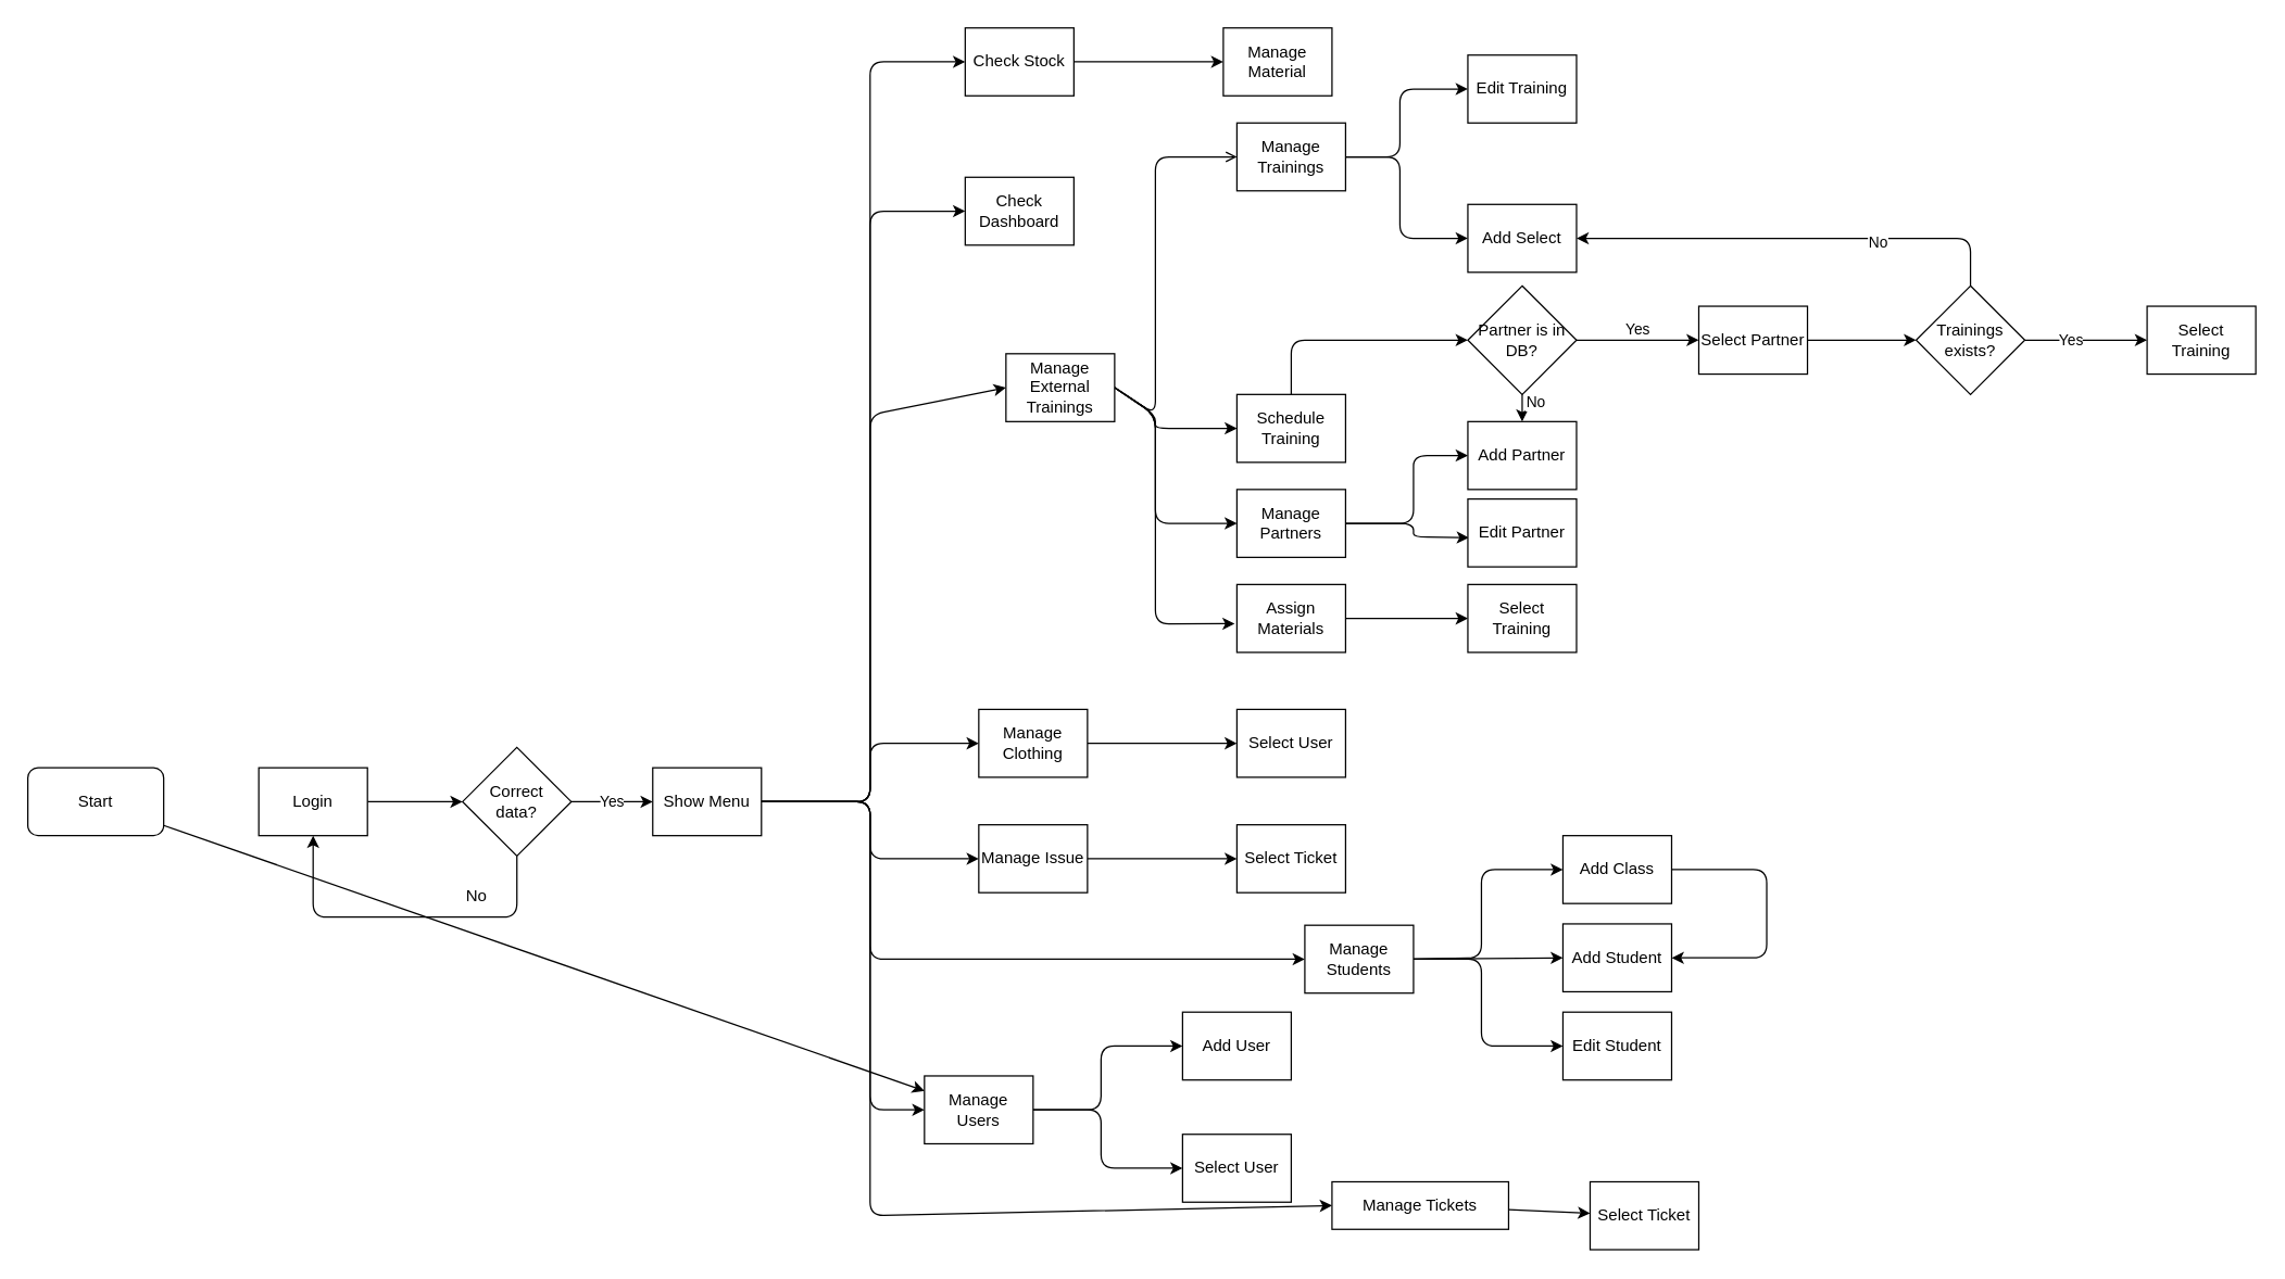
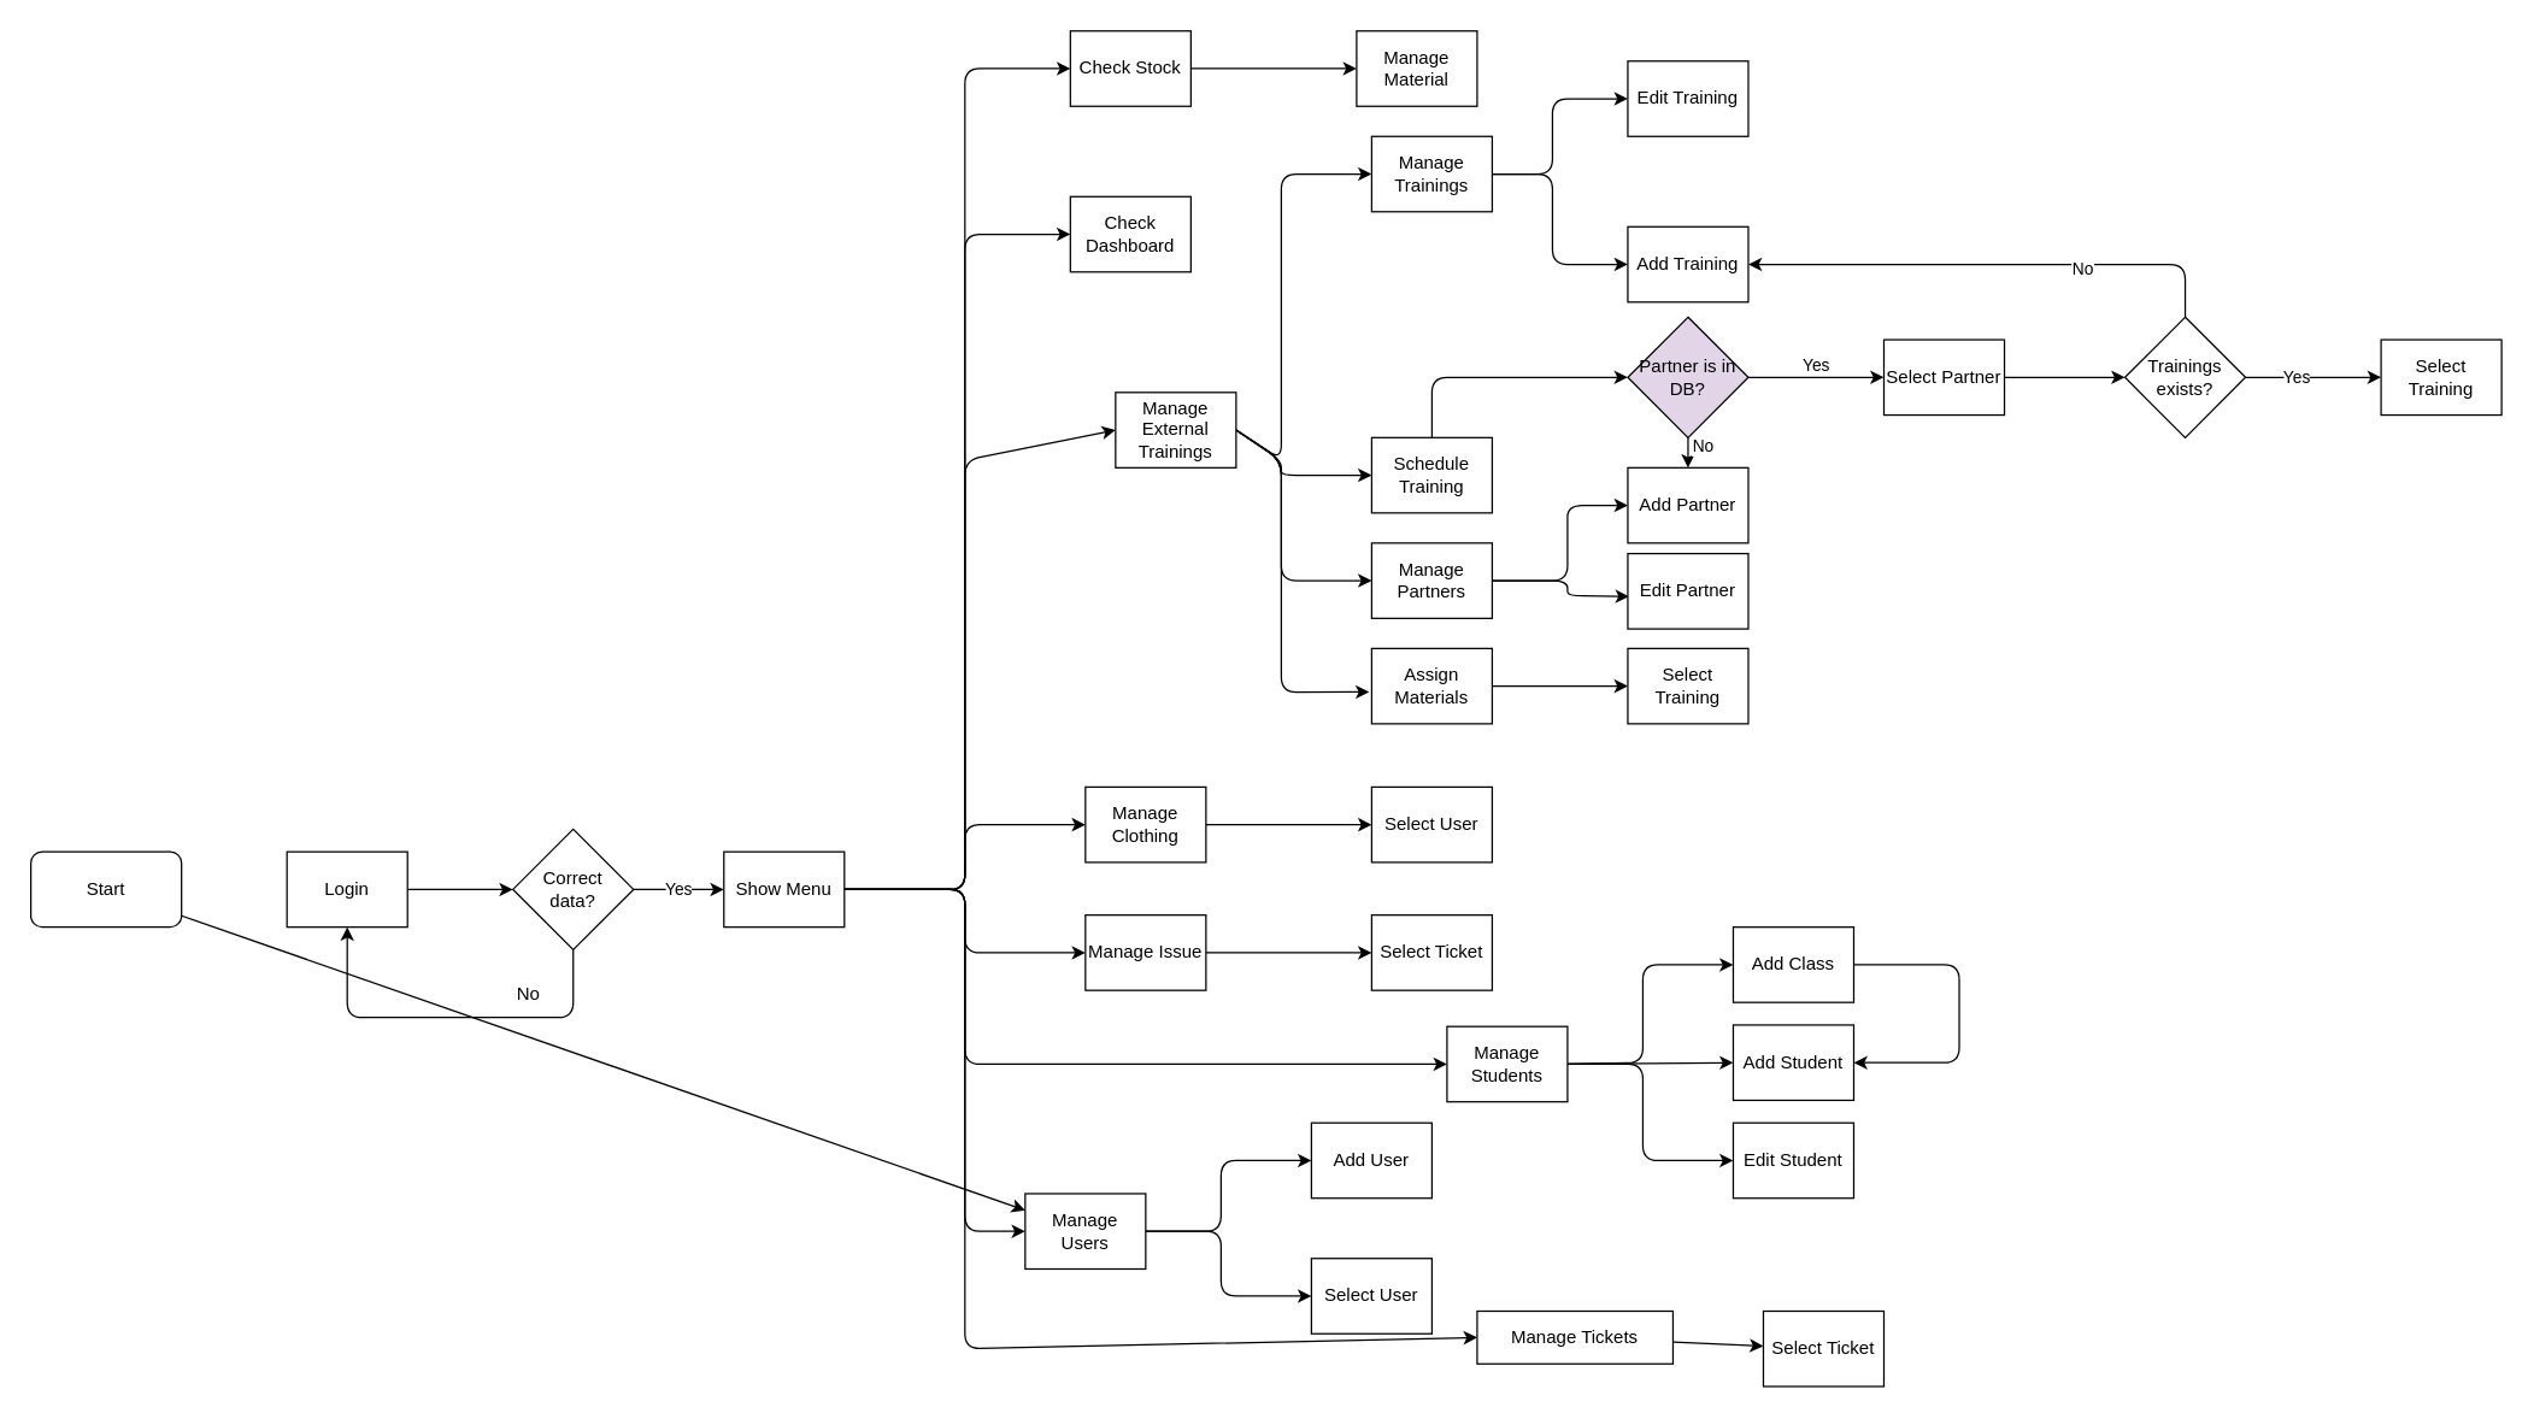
- <mxCell id="22" style="edgeStyle=none;html=1;exitX=1;exitY=0.5;exitDx=0;exitDy=0;entryX=0;entryY=0.5;entryDx=0;entryDy=0;endArrow=open;" parent="1" source="26" target="45" edge="1"><mxGeometry relative="1" as="geometry"><Array as="points"><mxPoint x="850" y="305" /><mxPoint x="850" y="115" /></Array></mxGeometry></mxCell>
+ <mxCell id="22" style="edgeStyle=none;html=1;exitX=1;exitY=0.5;exitDx=0;exitDy=0;entryX=0;entryY=0.5;entryDx=0;entryDy=0;" parent="1" source="26" target="45" edge="1"><mxGeometry relative="1" as="geometry"><Array as="points"><mxPoint x="850" y="305" /><mxPoint x="850" y="115" /></Array></mxGeometry></mxCell>
- <mxCell id="71" value="Add Select" style="rounded=0;whiteSpace=wrap;html=1;" parent="1" vertex="1"><mxGeometry x="1080" y="150" width="80" height="50" as="geometry" /></mxCell>
+ <mxCell id="71" value="Add Training" style="rounded=0;whiteSpace=wrap;html=1;" parent="1" vertex="1"><mxGeometry x="1080" y="150" width="80" height="50" as="geometry" /></mxCell>
- <mxCell id="68" value="Partner is in DB?" style="rhombus;whiteSpace=wrap;html=1;rounded=0;" parent="1" vertex="1"><mxGeometry x="1080" y="210" width="80" height="80" as="geometry" /></mxCell>
+ <mxCell id="68" value="Partner is in DB?" style="rhombus;whiteSpace=wrap;html=1;rounded=0;fillColor=#e1d5e7;" parent="1" vertex="1"><mxGeometry x="1080" y="210" width="80" height="80" as="geometry" /></mxCell>
